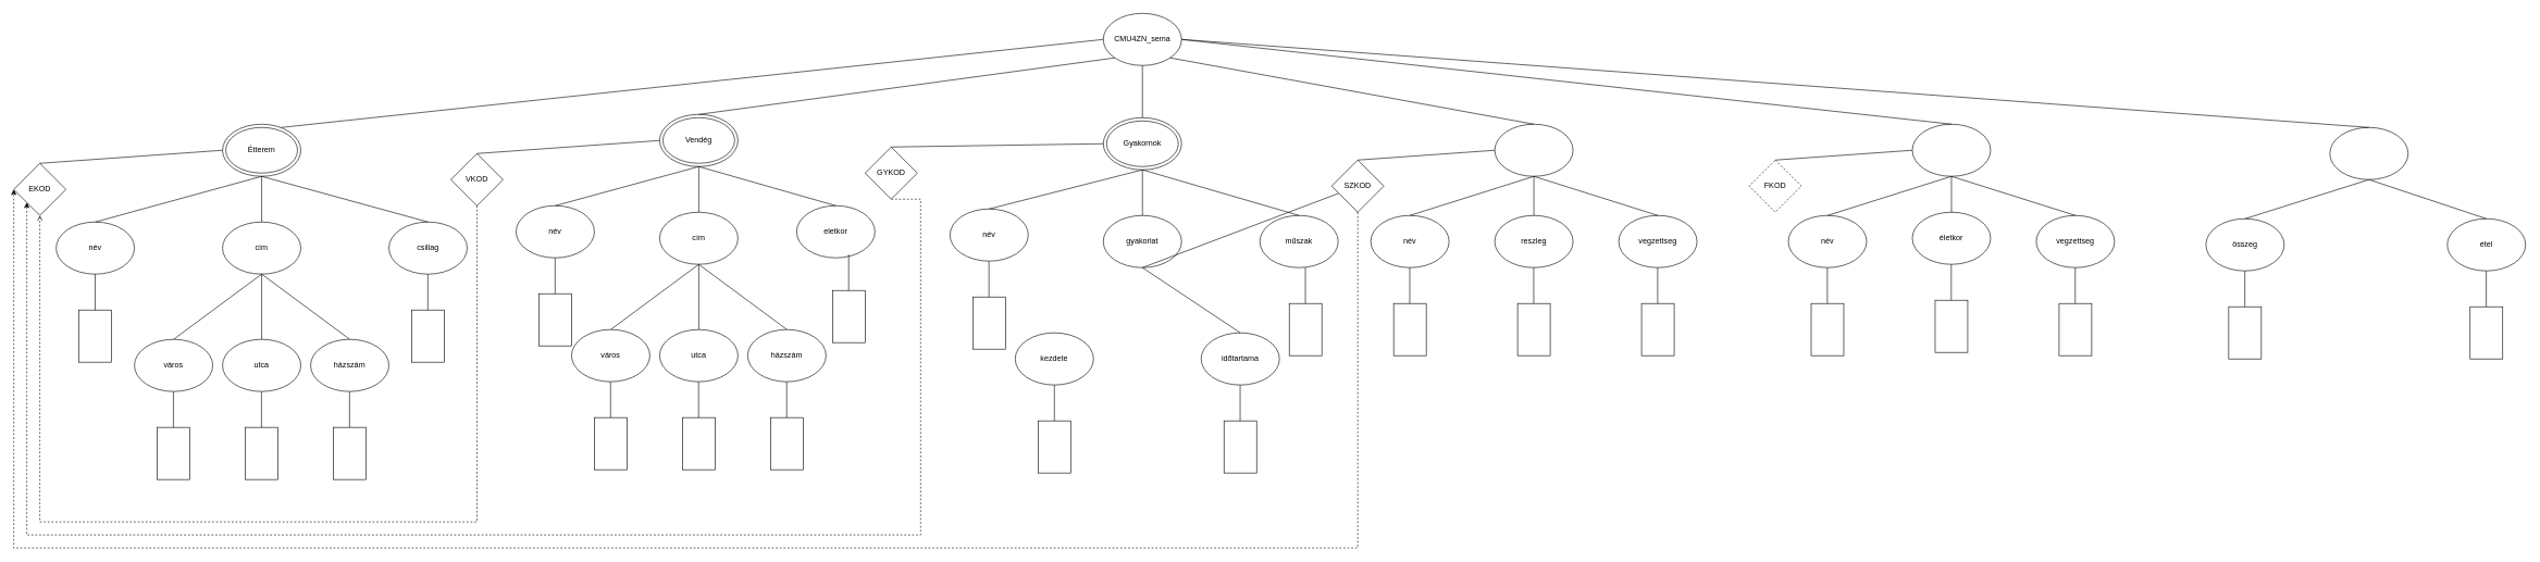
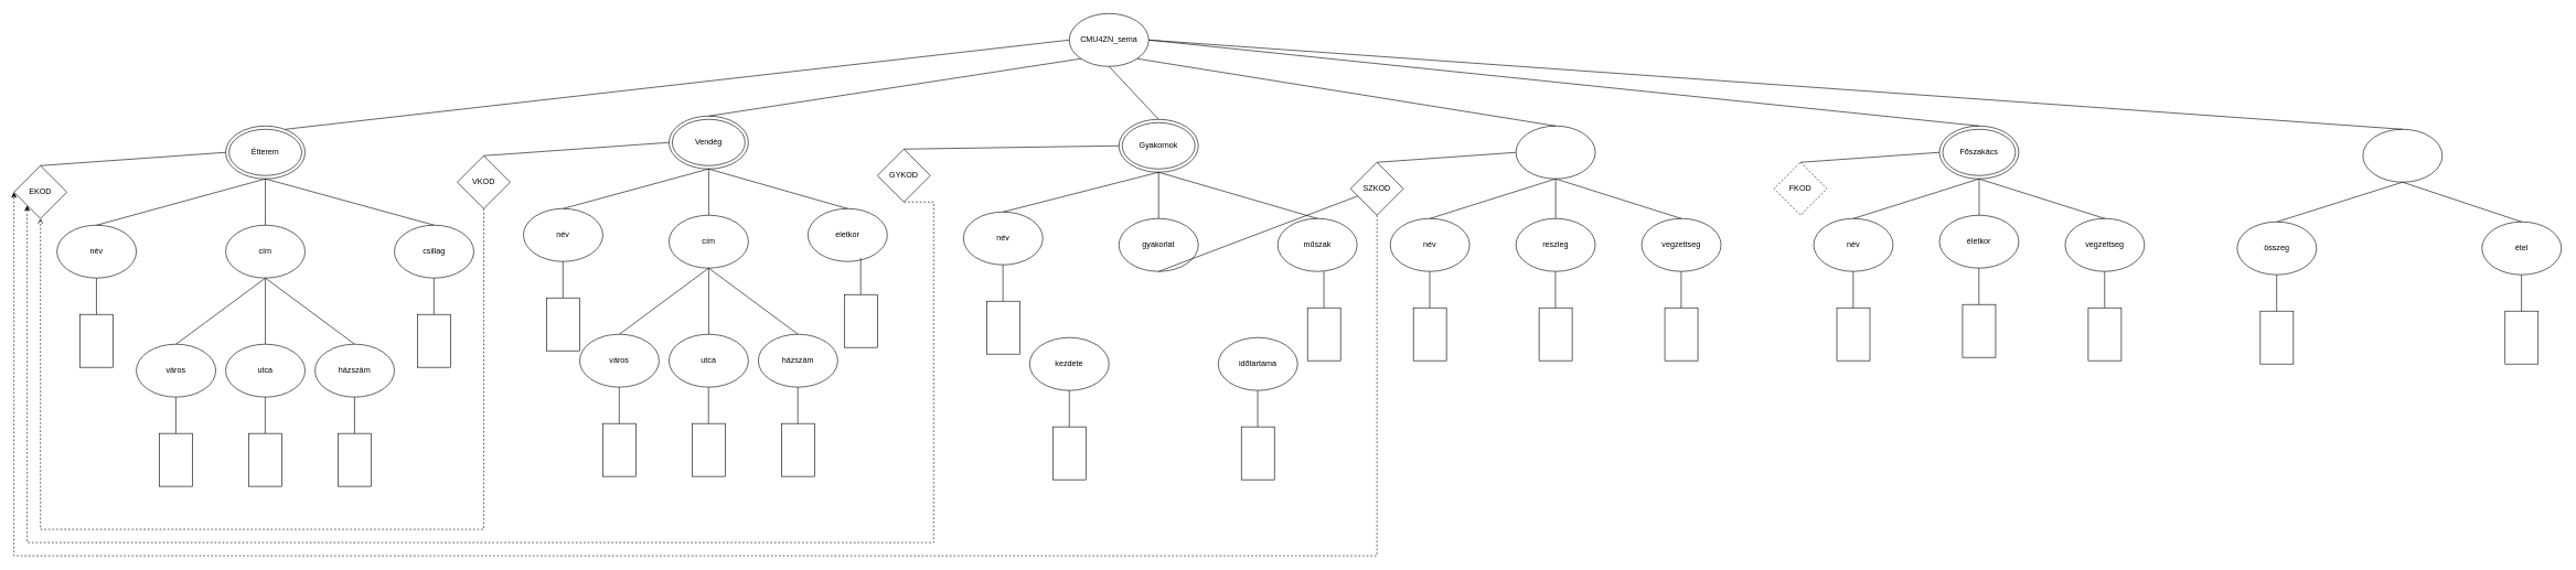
- <mxCell id="2" value="CMU4ZN_sema" style="ellipse;whiteSpace=wrap;html=1;" vertex="1" parent="1"><mxGeometry x="1690" y="20" width="120" height="80" as="geometry" /></mxCell>
+ <mxCell id="2" value="CMU4ZN_sema" style="ellipse;whiteSpace=wrap;html=1;" vertex="1" parent="1"><mxGeometry x="1615" y="20" width="120" height="80" as="geometry" /></mxCell>
+ <mxCell id="66" value="Főszakács" style="ellipse;whiteSpace=wrap;html=1;" vertex="1" parent="1"><mxGeometry x="2935" y="195" width="110" height="70" as="geometry" /></mxCell>
- <mxCell id="51" value="" style="endArrow=none;html=1;rounded=0;entryX=0.5;entryY=1;entryDx=0;entryDy=0;exitX=0.5;exitY=0;exitDx=0;exitDy=0;" edge="1" parent="1" source="44" target="41"><mxGeometry width="50" height="50" relative="1" as="geometry"><mxPoint x="2010" y="440" as="sourcePoint" /><mxPoint x="2060" y="390" as="targetPoint" /></mxGeometry></mxCell>
